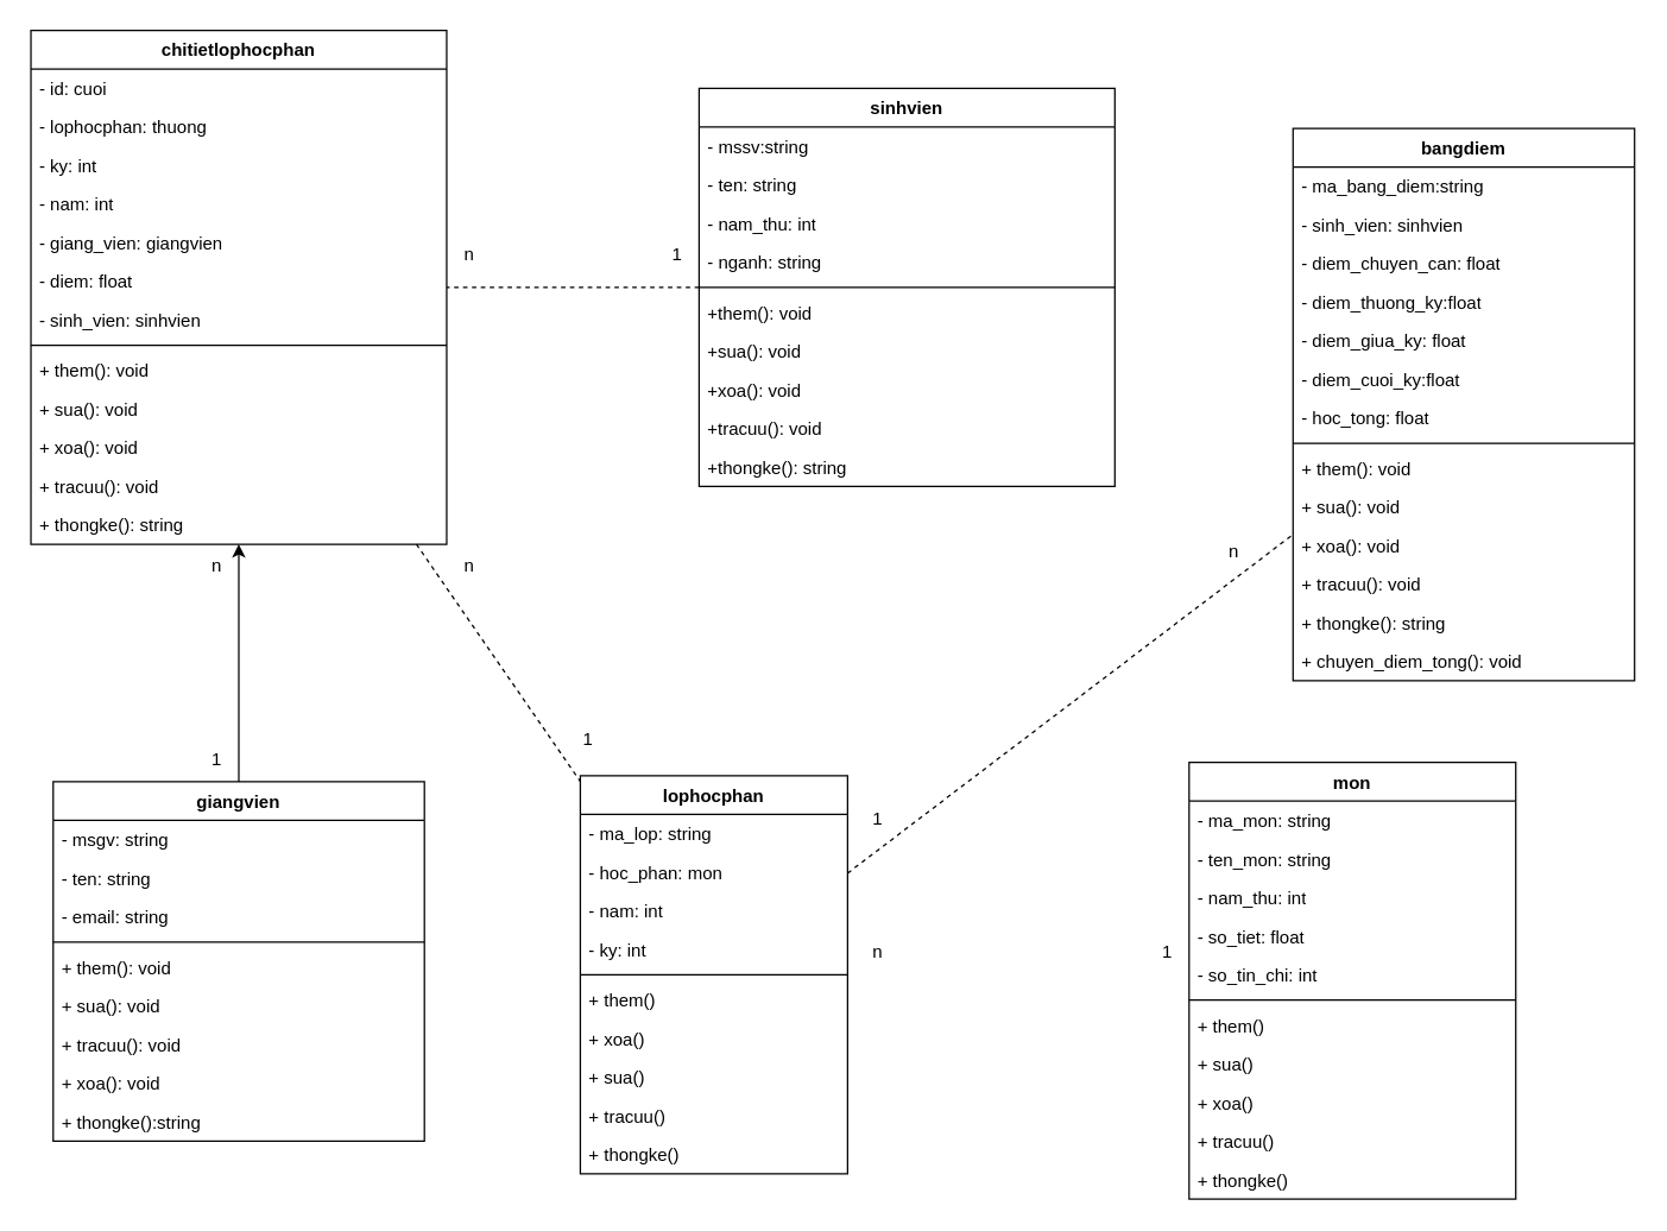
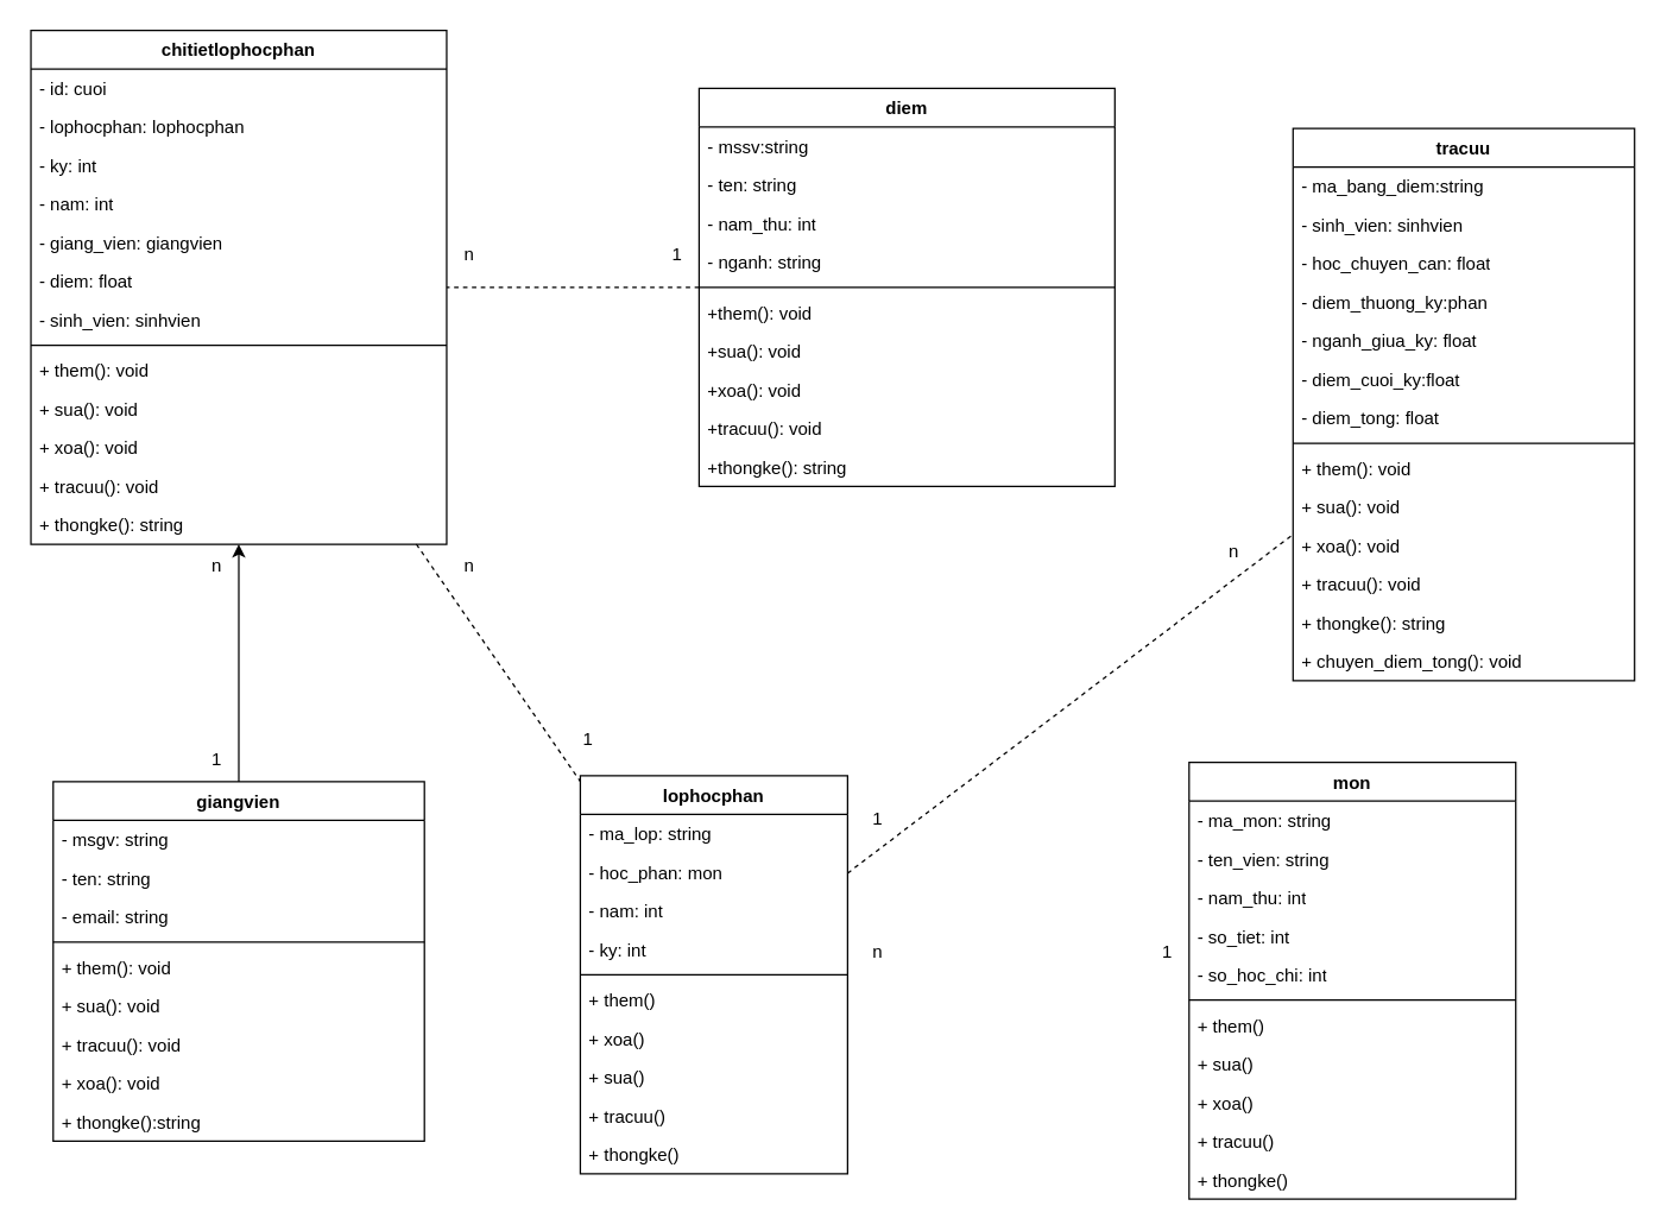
- <mxCell id="2" value="sinhvien" style="swimlane;fontStyle=1;align=center;verticalAlign=top;childLayout=stackLayout;horizontal=1;startSize=26;horizontalStack=0;resizeParent=1;resizeParentMax=0;resizeLast=0;collapsible=1;marginBottom=0;whiteSpace=wrap;html=1;" vertex="1" parent="1"><mxGeometry x="470" y="59" width="280" height="268" as="geometry" /></mxCell>
+ <mxCell id="2" value="diem" style="swimlane;fontStyle=1;align=center;verticalAlign=top;childLayout=stackLayout;horizontal=1;startSize=26;horizontalStack=0;resizeParent=1;resizeParentMax=0;resizeLast=0;collapsible=1;marginBottom=0;whiteSpace=wrap;html=1;" vertex="1" parent="1"><mxGeometry x="470" y="59" width="280" height="268" as="geometry" /></mxCell>
- <mxCell id="53" value="- lophocphan: thuong" style="text;strokeColor=none;fillColor=none;align=left;verticalAlign=top;spacingLeft=4;spacingRight=4;overflow=hidden;rotatable=0;points=[[0,0.5],[1,0.5]];portConstraint=eastwest;whiteSpace=wrap;html=1;" vertex="1" parent="51"><mxGeometry y="52" width="280" height="26" as="geometry" /></mxCell>
+ <mxCell id="53" value="- lophocphan: lophocphan" style="text;strokeColor=none;fillColor=none;align=left;verticalAlign=top;spacingLeft=4;spacingRight=4;overflow=hidden;rotatable=0;points=[[0,0.5],[1,0.5]];portConstraint=eastwest;whiteSpace=wrap;html=1;" vertex="1" parent="51"><mxGeometry y="52" width="280" height="26" as="geometry" /></mxCell>
- <mxCell id="71" value="bangdiem" style="swimlane;fontStyle=1;align=center;verticalAlign=top;childLayout=stackLayout;horizontal=1;startSize=26;horizontalStack=0;resizeParent=1;resizeParentMax=0;resizeLast=0;collapsible=1;marginBottom=0;whiteSpace=wrap;html=1;" vertex="1" parent="1"><mxGeometry x="870" y="86" width="230" height="372" as="geometry" /></mxCell>
+ <mxCell id="71" value="tracuu" style="swimlane;fontStyle=1;align=center;verticalAlign=top;childLayout=stackLayout;horizontal=1;startSize=26;horizontalStack=0;resizeParent=1;resizeParentMax=0;resizeLast=0;collapsible=1;marginBottom=0;whiteSpace=wrap;html=1;" vertex="1" parent="1"><mxGeometry x="870" y="86" width="230" height="372" as="geometry" /></mxCell>
- <mxCell id="74" value="- diem_chuyen_can: float" style="text;strokeColor=none;fillColor=none;align=left;verticalAlign=top;spacingLeft=4;spacingRight=4;overflow=hidden;rotatable=0;points=[[0,0.5],[1,0.5]];portConstraint=eastwest;whiteSpace=wrap;html=1;" vertex="1" parent="71"><mxGeometry y="78" width="230" height="26" as="geometry" /></mxCell>
+ <mxCell id="74" value="- hoc_chuyen_can: float" style="text;strokeColor=none;fillColor=none;align=left;verticalAlign=top;spacingLeft=4;spacingRight=4;overflow=hidden;rotatable=0;points=[[0,0.5],[1,0.5]];portConstraint=eastwest;whiteSpace=wrap;html=1;" vertex="1" parent="71"><mxGeometry y="78" width="230" height="26" as="geometry" /></mxCell>
- <mxCell id="75" value="- diem_thuong_ky:float" style="text;strokeColor=none;fillColor=none;align=left;verticalAlign=top;spacingLeft=4;spacingRight=4;overflow=hidden;rotatable=0;points=[[0,0.5],[1,0.5]];portConstraint=eastwest;whiteSpace=wrap;html=1;" vertex="1" parent="71"><mxGeometry y="104" width="230" height="26" as="geometry" /></mxCell>
+ <mxCell id="75" value="- diem_thuong_ky:phan" style="text;strokeColor=none;fillColor=none;align=left;verticalAlign=top;spacingLeft=4;spacingRight=4;overflow=hidden;rotatable=0;points=[[0,0.5],[1,0.5]];portConstraint=eastwest;whiteSpace=wrap;html=1;" vertex="1" parent="71"><mxGeometry y="104" width="230" height="26" as="geometry" /></mxCell>
- <mxCell id="76" value="- diem_giua_ky: float" style="text;strokeColor=none;fillColor=none;align=left;verticalAlign=top;spacingLeft=4;spacingRight=4;overflow=hidden;rotatable=0;points=[[0,0.5],[1,0.5]];portConstraint=eastwest;whiteSpace=wrap;html=1;" vertex="1" parent="71"><mxGeometry y="130" width="230" height="26" as="geometry" /></mxCell>
+ <mxCell id="76" value="- nganh_giua_ky: float" style="text;strokeColor=none;fillColor=none;align=left;verticalAlign=top;spacingLeft=4;spacingRight=4;overflow=hidden;rotatable=0;points=[[0,0.5],[1,0.5]];portConstraint=eastwest;whiteSpace=wrap;html=1;" vertex="1" parent="71"><mxGeometry y="130" width="230" height="26" as="geometry" /></mxCell>
- <mxCell id="78" value="- hoc_tong: float" style="text;strokeColor=none;fillColor=none;align=left;verticalAlign=top;spacingLeft=4;spacingRight=4;overflow=hidden;rotatable=0;points=[[0,0.5],[1,0.5]];portConstraint=eastwest;whiteSpace=wrap;html=1;" vertex="1" parent="71"><mxGeometry y="182" width="230" height="26" as="geometry" /></mxCell>
+ <mxCell id="78" value="- diem_tong: float" style="text;strokeColor=none;fillColor=none;align=left;verticalAlign=top;spacingLeft=4;spacingRight=4;overflow=hidden;rotatable=0;points=[[0,0.5],[1,0.5]];portConstraint=eastwest;whiteSpace=wrap;html=1;" vertex="1" parent="71"><mxGeometry y="182" width="230" height="26" as="geometry" /></mxCell>
- <mxCell id="15" value="- ten_mon: string" style="text;strokeColor=none;fillColor=none;align=left;verticalAlign=top;spacingLeft=4;spacingRight=4;overflow=hidden;rotatable=0;points=[[0,0.5],[1,0.5]];portConstraint=eastwest;whiteSpace=wrap;html=1;" vertex="1" parent="13"><mxGeometry y="52" width="220" height="26" as="geometry" /></mxCell>
+ <mxCell id="15" value="- ten_vien: string" style="text;strokeColor=none;fillColor=none;align=left;verticalAlign=top;spacingLeft=4;spacingRight=4;overflow=hidden;rotatable=0;points=[[0,0.5],[1,0.5]];portConstraint=eastwest;whiteSpace=wrap;html=1;" vertex="1" parent="13"><mxGeometry y="52" width="220" height="26" as="geometry" /></mxCell>
- <mxCell id="17" value="- so_tiet: float" style="text;strokeColor=none;fillColor=none;align=left;verticalAlign=top;spacingLeft=4;spacingRight=4;overflow=hidden;rotatable=0;points=[[0,0.5],[1,0.5]];portConstraint=eastwest;whiteSpace=wrap;html=1;" vertex="1" parent="13"><mxGeometry y="104" width="220" height="26" as="geometry" /></mxCell>
+ <mxCell id="17" value="- so_tiet: int" style="text;strokeColor=none;fillColor=none;align=left;verticalAlign=top;spacingLeft=4;spacingRight=4;overflow=hidden;rotatable=0;points=[[0,0.5],[1,0.5]];portConstraint=eastwest;whiteSpace=wrap;html=1;" vertex="1" parent="13"><mxGeometry y="104" width="220" height="26" as="geometry" /></mxCell>
- <mxCell id="18" value="- so_tin_chi: int" style="text;strokeColor=none;fillColor=none;align=left;verticalAlign=top;spacingLeft=4;spacingRight=4;overflow=hidden;rotatable=0;points=[[0,0.5],[1,0.5]];portConstraint=eastwest;whiteSpace=wrap;html=1;" vertex="1" parent="13"><mxGeometry y="130" width="220" height="26" as="geometry" /></mxCell>
+ <mxCell id="18" value="- so_hoc_chi: int" style="text;strokeColor=none;fillColor=none;align=left;verticalAlign=top;spacingLeft=4;spacingRight=4;overflow=hidden;rotatable=0;points=[[0,0.5],[1,0.5]];portConstraint=eastwest;whiteSpace=wrap;html=1;" vertex="1" parent="13"><mxGeometry y="130" width="220" height="26" as="geometry" /></mxCell>
